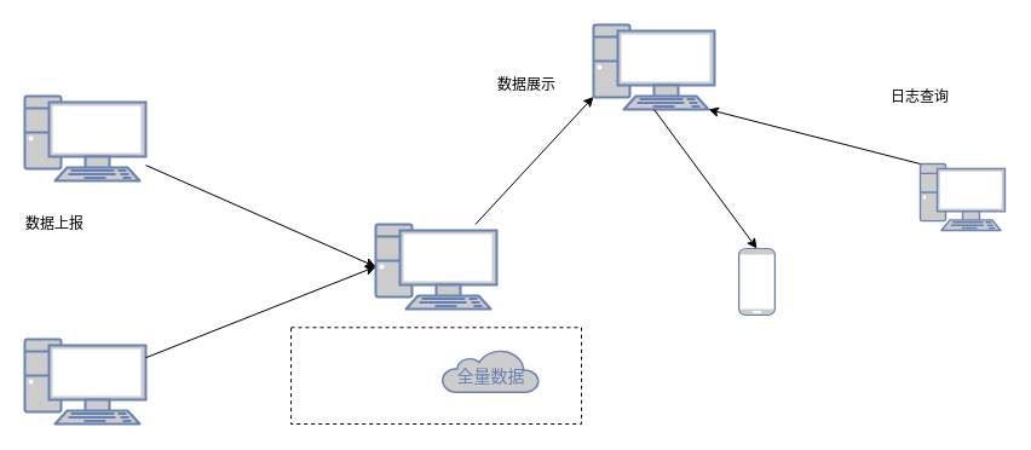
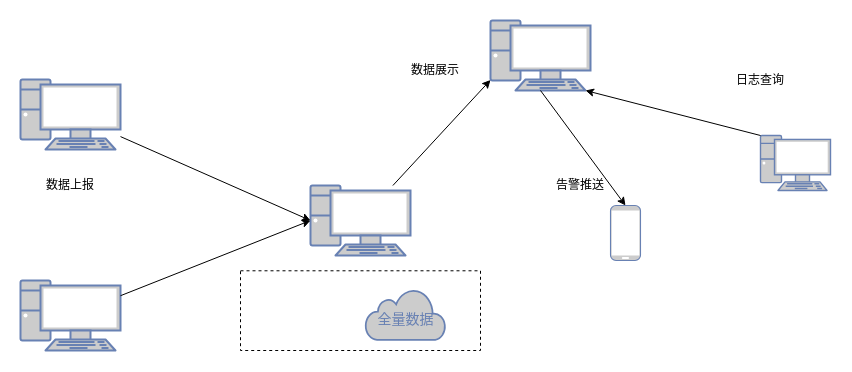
- <mxCell id="4" value="数据上报" style="text;html=1;strokeColor=none;fillColor=none;align=center;verticalAlign=middle;whiteSpace=wrap;rounded=0;" vertex="1" parent="1"><mxGeometry x="15" y="170" width="60" height="30" as="geometry" /></mxCell>
+ <mxCell id="4" value="数据上报" style="text;html=1;strokeColor=none;fillColor=none;align=center;verticalAlign=middle;whiteSpace=wrap;rounded=0;" vertex="1" parent="1"><mxGeometry x="40" y="170" width="60" height="30" as="geometry" /></mxCell>
+ <mxCell id="12" value="告警推送" style="text;html=1;strokeColor=none;fillColor=none;align=center;verticalAlign=middle;whiteSpace=wrap;rounded=0;" vertex="1" parent="1"><mxGeometry x="550" y="170" width="60" height="30" as="geometry" /></mxCell>
- <mxCell id="17" value="&lt;font style=&quot;font-size: 14px;&quot;&gt;全量数据&lt;/font&gt;" style="html=1;fillColor=#CCCCCC;strokeColor=#6881B3;gradientColor=none;gradientDirection=north;strokeWidth=2;shape=mxgraph.networks.cloud;fontColor=#6881B3;rounded=0;shadow=0;comic=0;align=center;fontSize=28;" vertex="1" parent="1"><mxGeometry x="365" y="288.7" width="80" height="35" as="geometry" /></mxCell>
+ <mxCell id="17" value="&lt;font style=&quot;font-size: 14px;&quot;&gt;全量数据&lt;/font&gt;" style="html=1;fillColor=#CCCCCC;strokeColor=#6881B3;gradientColor=none;gradientDirection=north;strokeWidth=2;shape=mxgraph.networks.cloud;fontColor=#6881B3;rounded=0;shadow=0;comic=0;align=center;fontSize=28;" vertex="1" parent="1"><mxGeometry x="365" y="288.7" width="80" height="50.59" as="geometry" /></mxCell>
